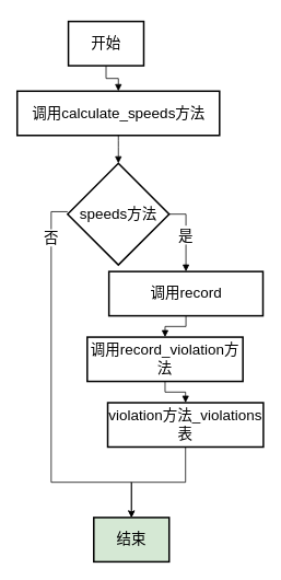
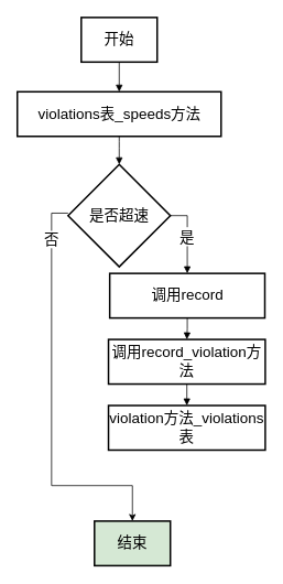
- <mxCell id="2" value="开始" style="whiteSpace=wrap;strokeWidth=2;fontSize=18;" parent="1" vertex="1"><mxGeometry x="83" y="25" width="92" height="54" as="geometry" /></mxCell>
+ <mxCell id="2" value="开始" style="whiteSpace=wrap;strokeWidth=2;fontSize=18;" parent="1" vertex="1"><mxGeometry x="98" y="20" width="92" height="54" as="geometry" /></mxCell>
- <mxCell id="3" value="调用calculate_speeds方法" style="whiteSpace=wrap;strokeWidth=2;fontSize=18;" parent="1" vertex="1"><mxGeometry x="20.5" y="110" width="247" height="54" as="geometry" /></mxCell>
+ <mxCell id="3" value="violations表_speeds方法" style="whiteSpace=wrap;strokeWidth=2;fontSize=18;" parent="1" vertex="1"><mxGeometry x="20.5" y="110" width="247" height="54" as="geometry" /></mxCell>
- <mxCell id="6" value="speeds方法" style="rhombus;strokeWidth=2;whiteSpace=wrap;fontSize=18;" parent="1" vertex="1"><mxGeometry x="82" y="198" width="124" height="124" as="geometry" /></mxCell>
+ <mxCell id="6" value="是否超速" style="rhombus;strokeWidth=2;whiteSpace=wrap;fontSize=18;" parent="1" vertex="1"><mxGeometry x="82" y="198" width="124" height="124" as="geometry" /></mxCell>
- <mxCell id="8" value="调用record_violation方法" style="whiteSpace=wrap;strokeWidth=2;fontSize=18;" parent="1" vertex="1"><mxGeometry x="106" y="410" width="190" height="54" as="geometry" /></mxCell>
+ <mxCell id="8" value="调用record_violation方法" style="whiteSpace=wrap;strokeWidth=2;fontSize=18;" parent="1" vertex="1"><mxGeometry x="131" y="410" width="190" height="54" as="geometry" /></mxCell>
- <mxCell id="9" style="edgeStyle=orthogonalEdgeStyle;rounded=0;orthogonalLoop=1;jettySize=auto;html=1;exitX=0.5;exitY=1;exitDx=0;exitDy=0;entryX=0.5;entryY=0;entryDx=0;entryDy=0;fontSize=18;" parent="1" source="10" target="11" edge="1"><mxGeometry relative="1" as="geometry" /></mxCell>
